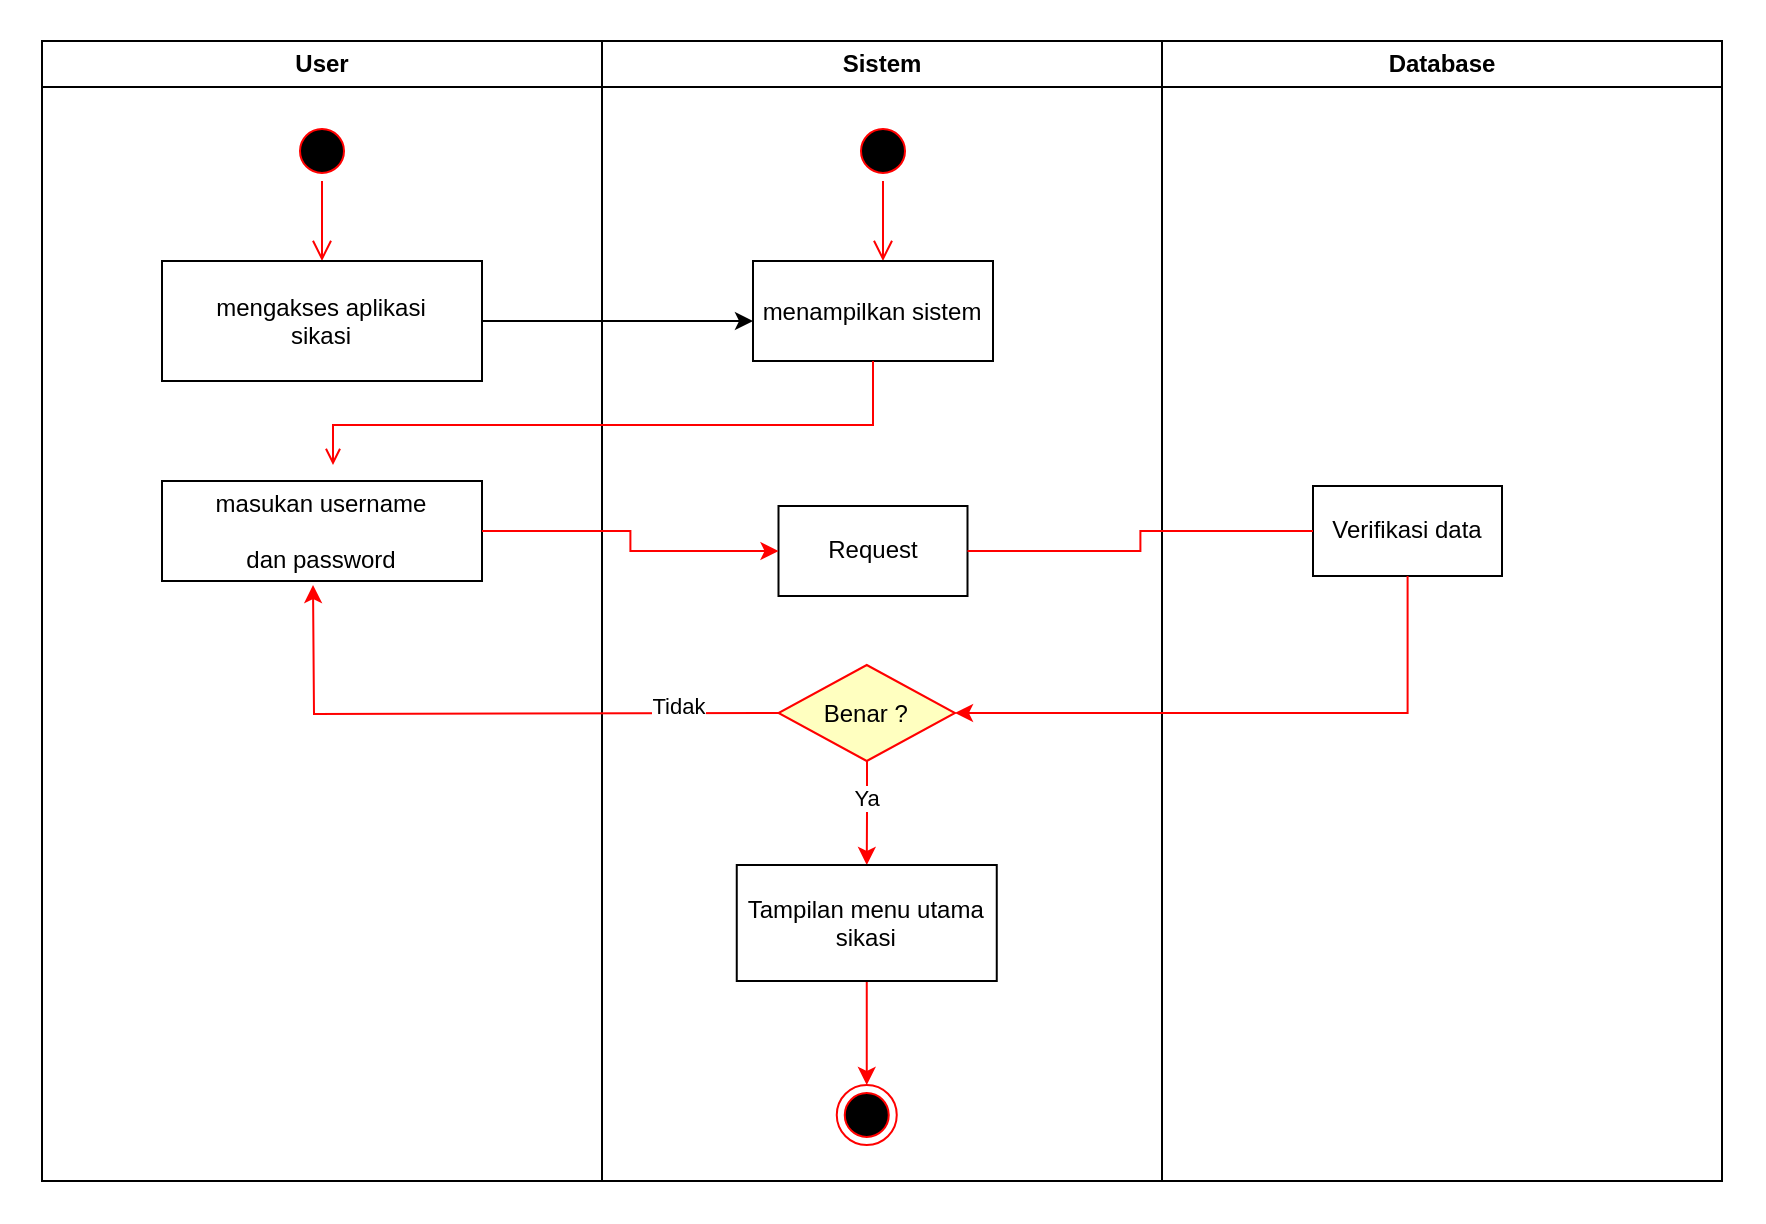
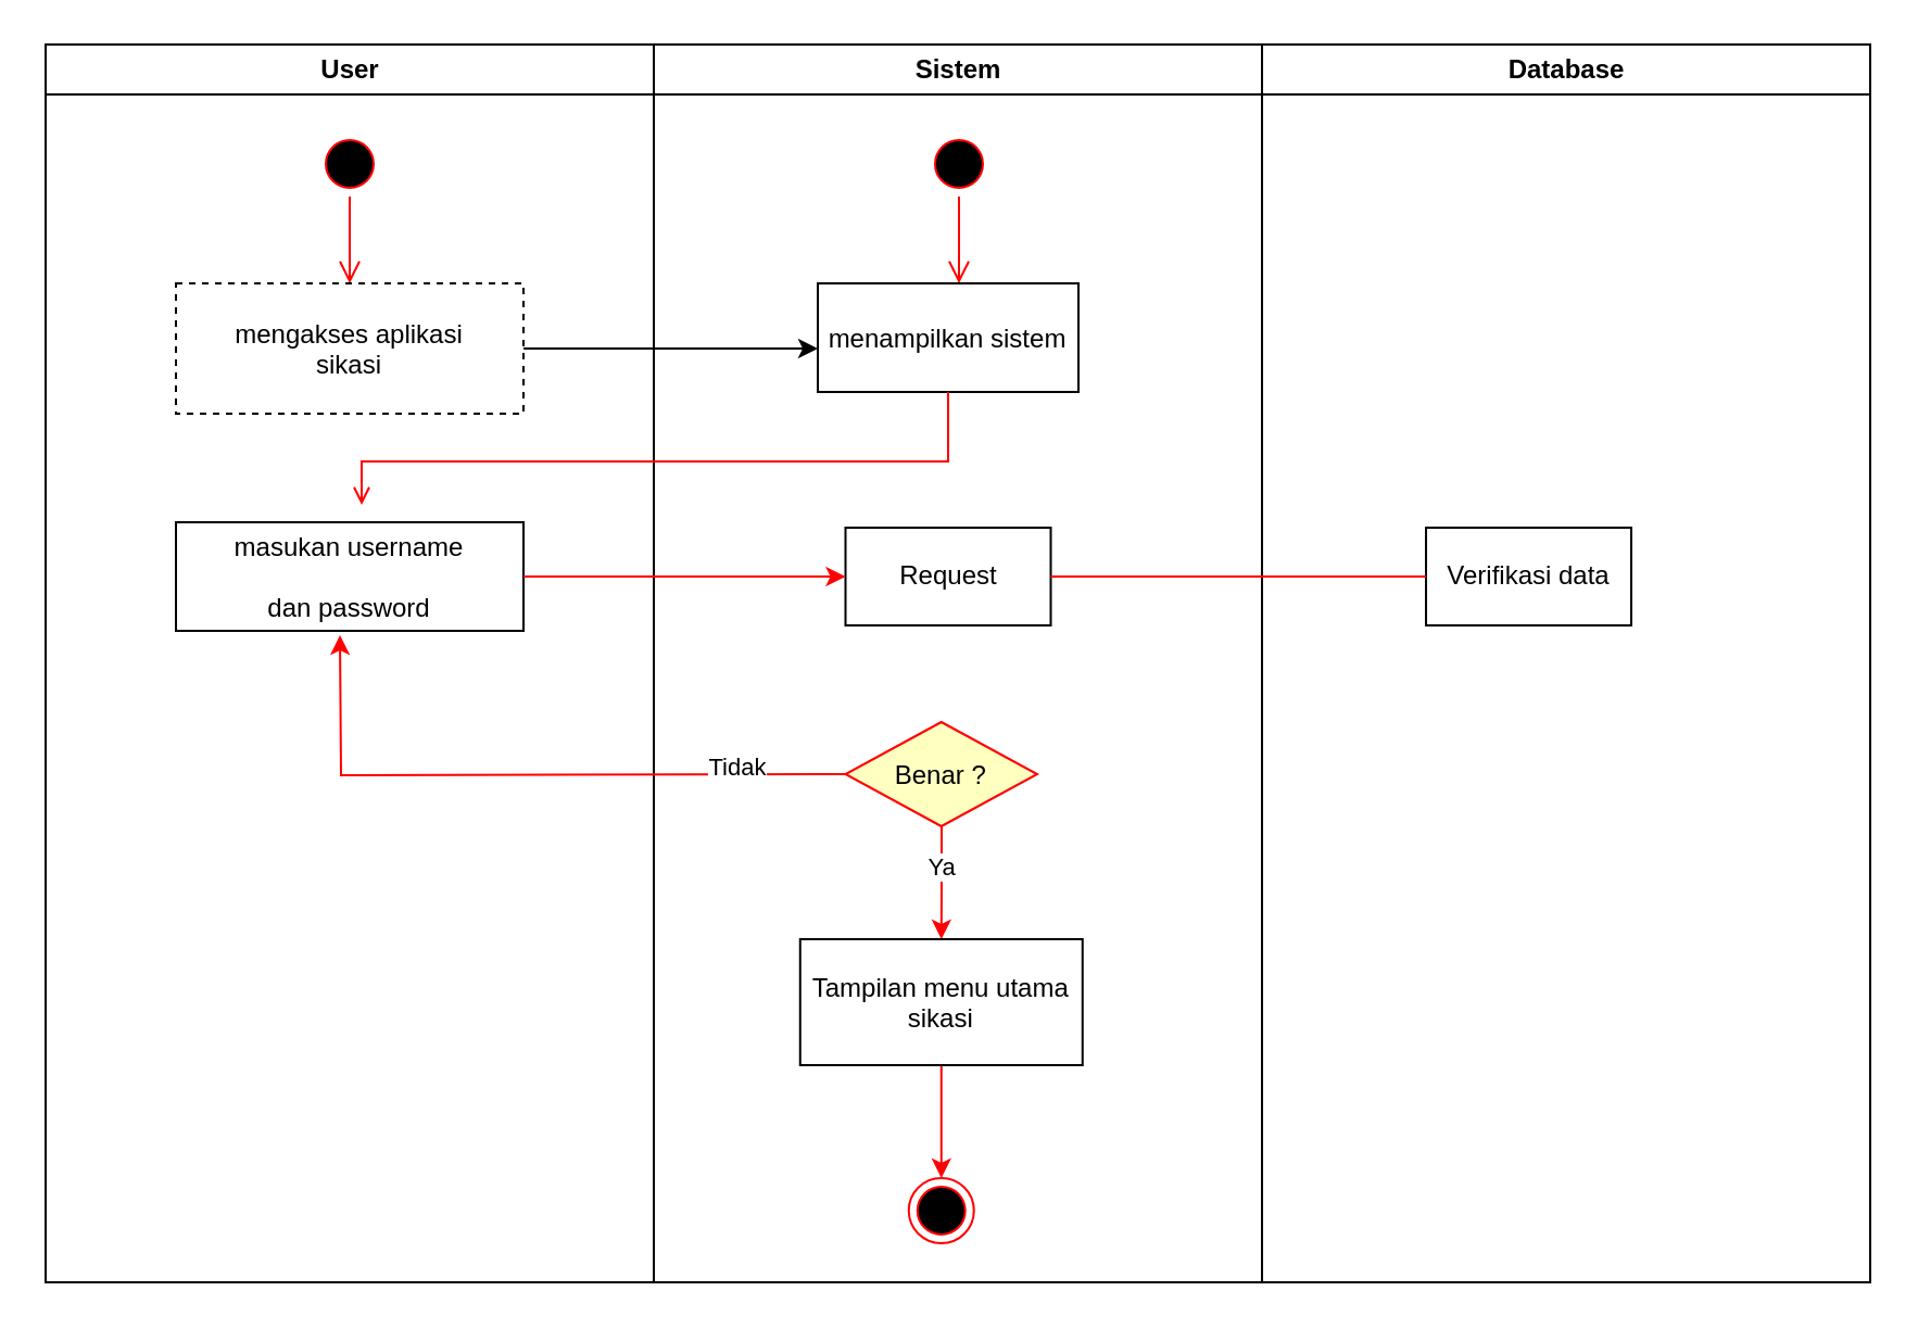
- <mxCell id="4" value="mengakses aplikasi &#10;sikasi" style="" parent="2" vertex="1"><mxGeometry x="60" y="110" width="160" height="60" as="geometry" /></mxCell>
+ <mxCell id="4" value="mengakses aplikasi &#10;sikasi" style="dashed=1;" parent="2" vertex="1"><mxGeometry x="60" y="110" width="160" height="60" as="geometry" /></mxCell>
- <mxCell id="15" value="Request" style="rounded=0;whiteSpace=wrap;html=1;" vertex="1" parent="7"><mxGeometry x="88.25" y="232.5" width="94.5" height="45" as="geometry" /></mxCell>
+ <mxCell id="15" value="Request" style="rounded=0;whiteSpace=wrap;html=1;" vertex="1" parent="7"><mxGeometry x="88.25" y="222.5" width="94.5" height="45" as="geometry" /></mxCell>
- <mxCell id="26" style="edgeStyle=orthogonalEdgeStyle;rounded=0;orthogonalLoop=1;jettySize=auto;html=1;entryX=1;entryY=0.5;entryDx=0;entryDy=0;strokeColor=#FF0000;" edge="1" parent="1" source="22" target="14"><mxGeometry relative="1" as="geometry"><Array as="points"><mxPoint x="703" y="356" /></Array></mxGeometry></mxCell>
